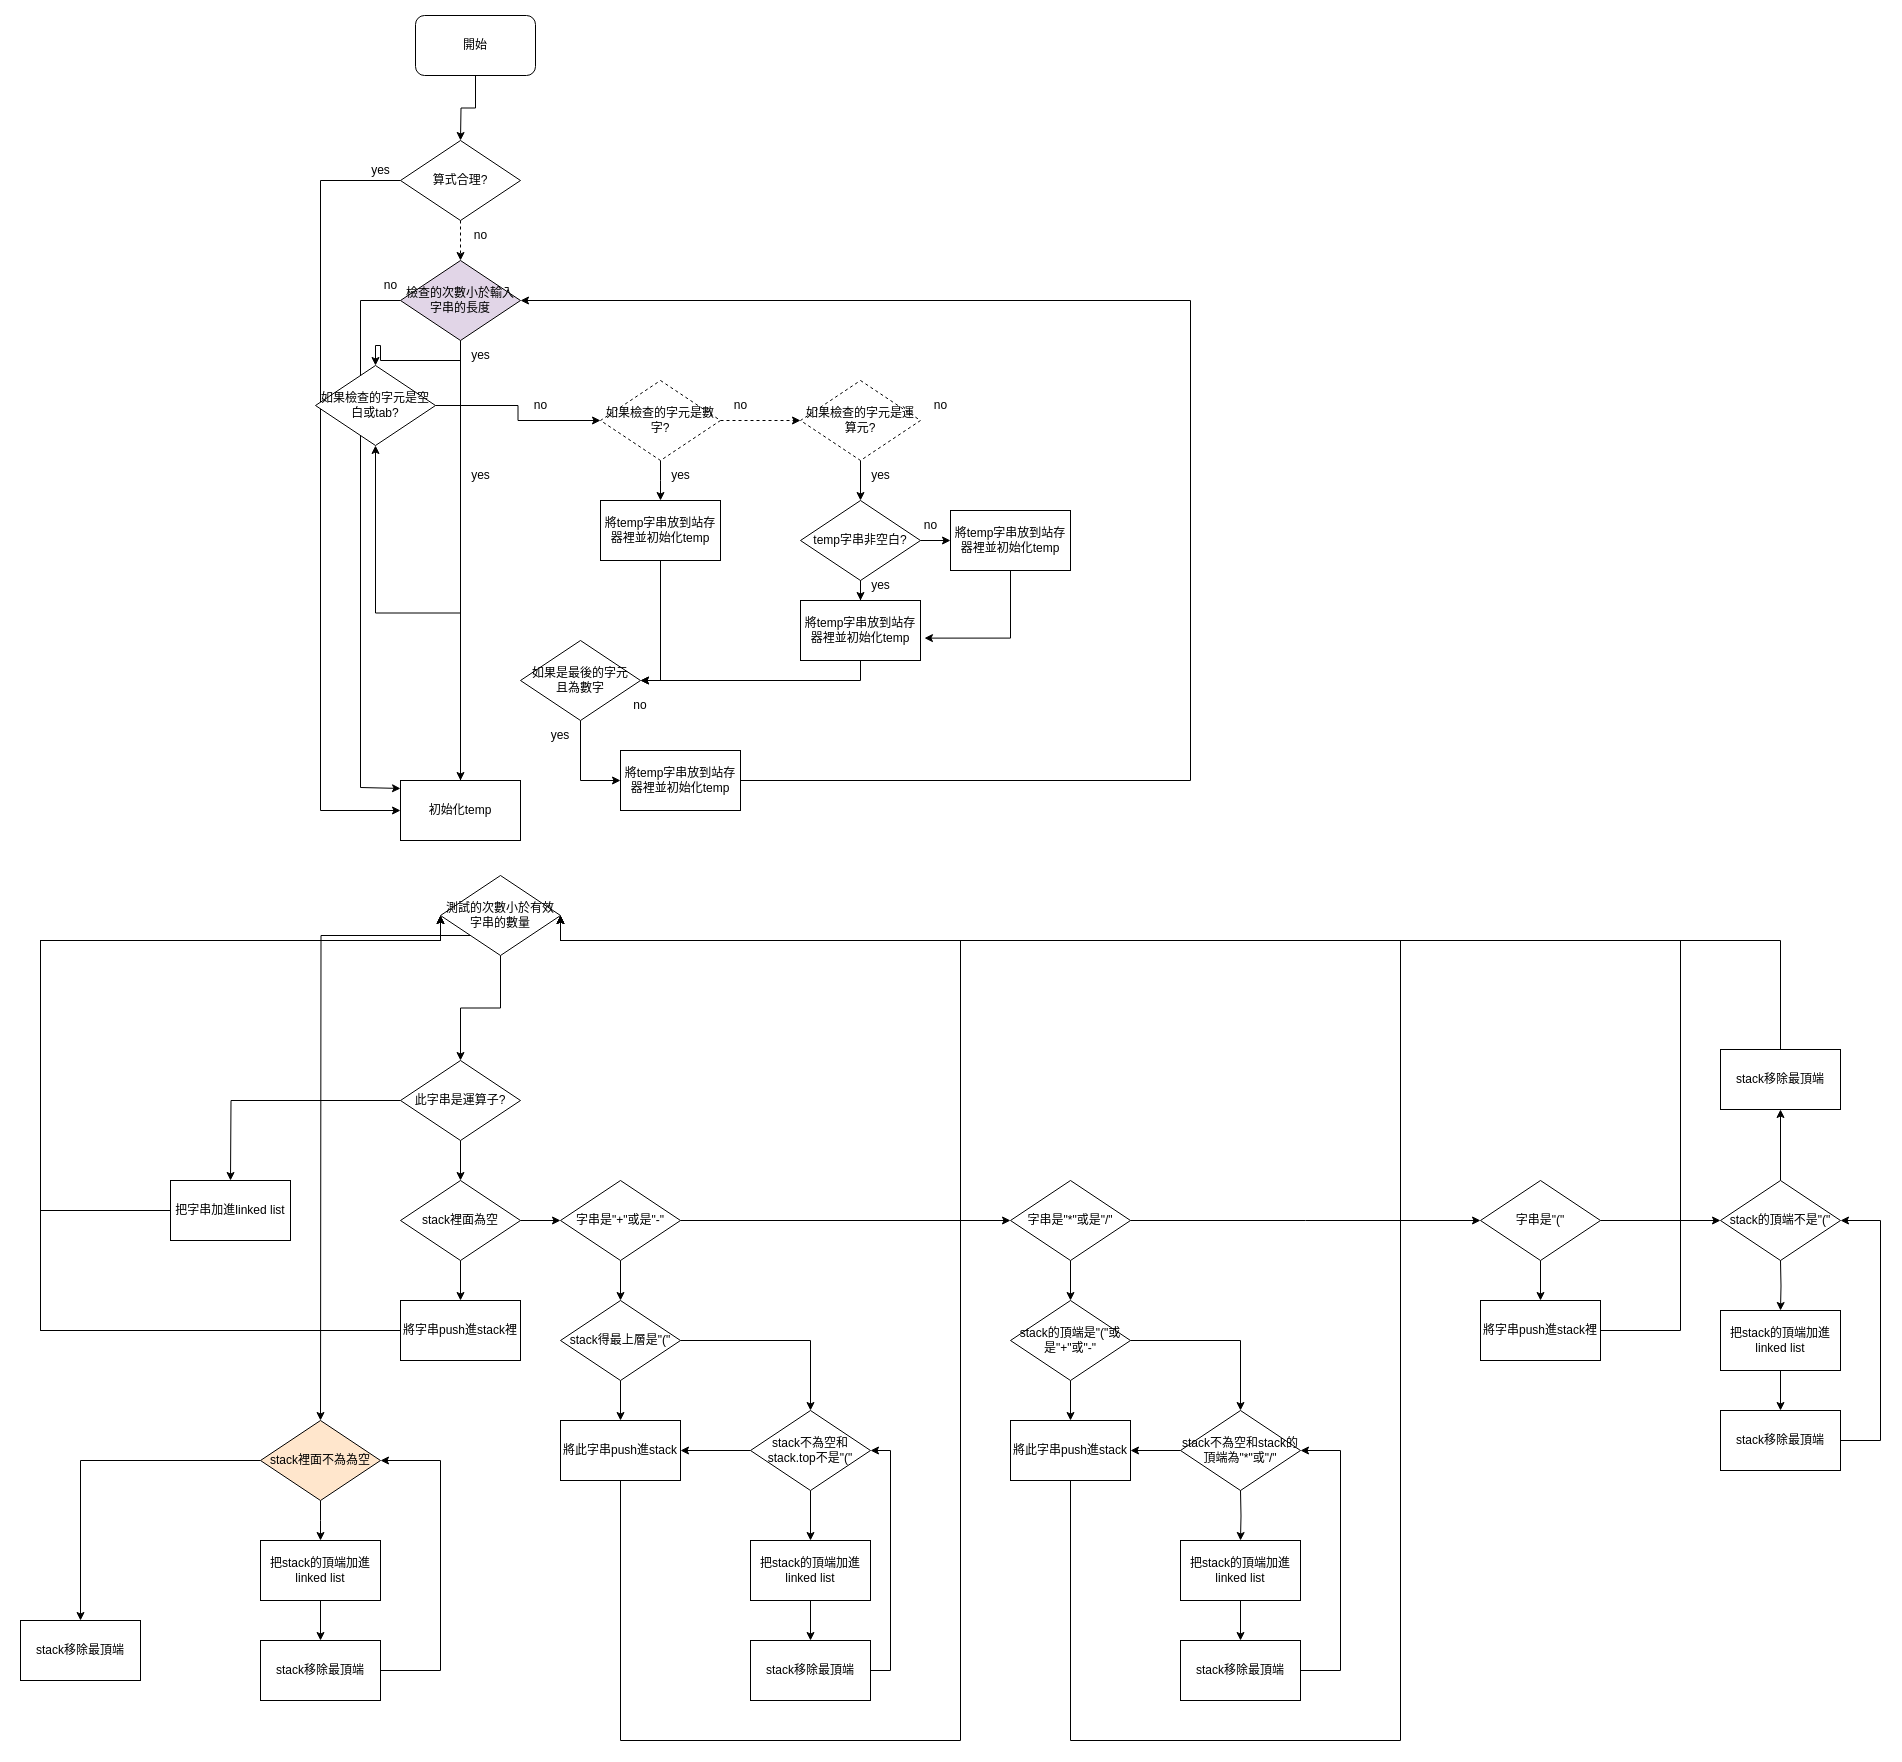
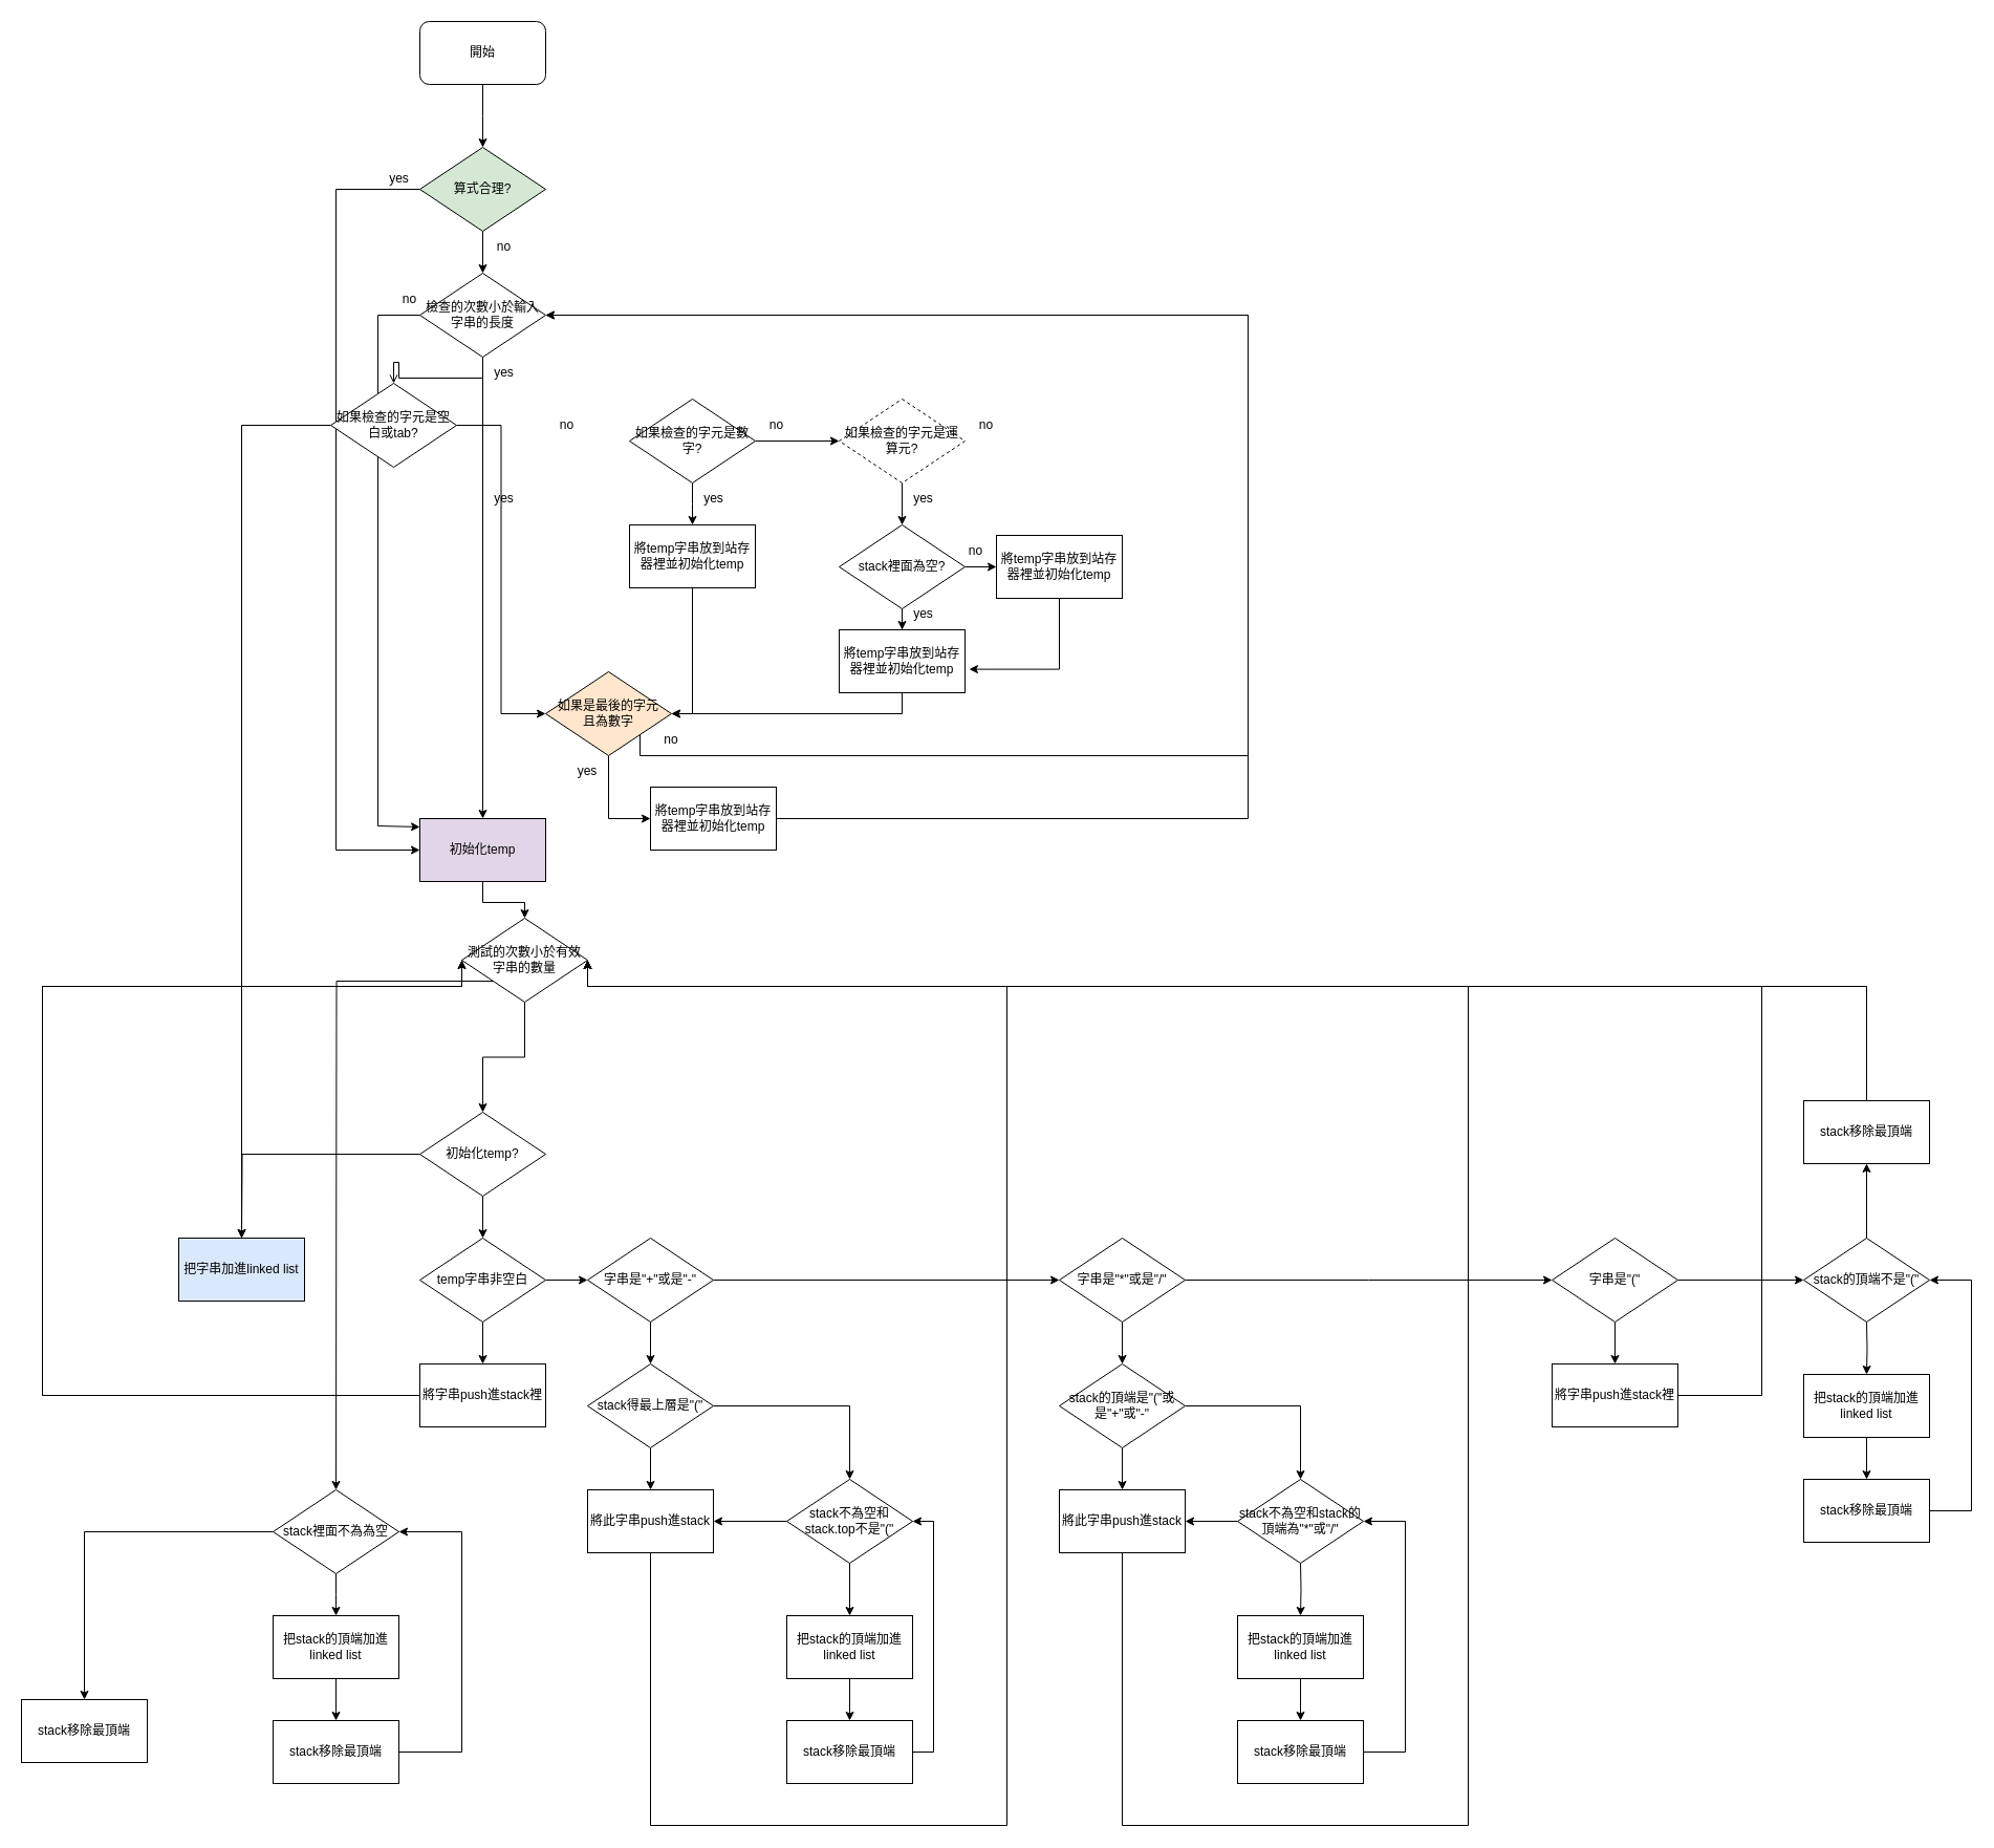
- <mxCell id="3" value="開始" style="rounded=1;whiteSpace=wrap;html=1;" parent="1" vertex="1"><mxGeometry x="415" y="15" width="120" height="60" as="geometry" /></mxCell>
+ <mxCell id="3" value="開始" style="rounded=1;whiteSpace=wrap;html=1;" parent="1" vertex="1"><mxGeometry x="400" y="20" width="120" height="60" as="geometry" /></mxCell>
- <mxCell id="6" value="算式合理?" style="rhombus;whiteSpace=wrap;html=1;" parent="1" vertex="1"><mxGeometry x="400" y="140" width="120" height="80" as="geometry" /></mxCell>
+ <mxCell id="6" value="算式合理?" style="rhombus;whiteSpace=wrap;html=1;fillColor=#d5e8d4;" parent="1" vertex="1"><mxGeometry x="400" y="140" width="120" height="80" as="geometry" /></mxCell>
- <mxCell id="5" value="" style="edgeStyle=orthogonalEdgeStyle;rounded=0;orthogonalLoop=1;jettySize=auto;html=1;dashed=1;" parent="1" source="6" target="11" edge="1"><mxGeometry relative="1" as="geometry" /></mxCell>
+ <mxCell id="5" value="" style="edgeStyle=orthogonalEdgeStyle;rounded=0;orthogonalLoop=1;jettySize=auto;html=1;" parent="1" source="6" target="11" edge="1"><mxGeometry relative="1" as="geometry" /></mxCell>
- <mxCell id="11" value="檢查的次數小於輸入字串的長度" style="rhombus;whiteSpace=wrap;html=1;fillColor=#e1d5e7;" parent="1" vertex="1"><mxGeometry x="400" y="260" width="120" height="80" as="geometry" /></mxCell>
+ <mxCell id="11" value="檢查的次數小於輸入字串的長度" style="rhombus;whiteSpace=wrap;html=1;" parent="1" vertex="1"><mxGeometry x="400" y="260" width="120" height="80" as="geometry" /></mxCell>
- <mxCell id="8" value="" style="edgeStyle=orthogonalEdgeStyle;rounded=0;orthogonalLoop=1;jettySize=auto;html=1;" parent="1" source="11" target="14" edge="1"><mxGeometry relative="1" as="geometry" /></mxCell>
+ <mxCell id="8" value="" style="edgeStyle=orthogonalEdgeStyle;rounded=0;orthogonalLoop=1;jettySize=auto;html=1;endArrow=open;" parent="1" source="11" target="14" edge="1"><mxGeometry relative="1" as="geometry" /></mxCell>
- <mxCell id="12" value="" style="edgeStyle=orthogonalEdgeStyle;rounded=0;orthogonalLoop=1;jettySize=auto;html=1;" parent="1" source="14" target="17" edge="1"><mxGeometry relative="1" as="geometry" /></mxCell>
+ <mxCell id="12" value="" style="edgeStyle=orthogonalEdgeStyle;rounded=0;orthogonalLoop=1;jettySize=auto;html=1;" parent="1" source="14" target="106" edge="1"><mxGeometry relative="1" as="geometry" /></mxCell>
- <mxCell id="17" value="如果檢查的字元是數字?" style="rhombus;whiteSpace=wrap;html=1;dashed=1;" parent="1" vertex="1"><mxGeometry x="600" y="380" width="120" height="80" as="geometry" /></mxCell>
+ <mxCell id="17" value="如果檢查的字元是數字?" style="rhombus;whiteSpace=wrap;html=1;" parent="1" vertex="1"><mxGeometry x="600" y="380" width="120" height="80" as="geometry" /></mxCell>
- <mxCell id="15" value="" style="edgeStyle=orthogonalEdgeStyle;rounded=0;orthogonalLoop=1;jettySize=auto;html=1;dashed=1;" parent="1" source="17" target="19" edge="1"><mxGeometry relative="1" as="geometry" /></mxCell>
+ <mxCell id="15" value="" style="edgeStyle=orthogonalEdgeStyle;rounded=0;orthogonalLoop=1;jettySize=auto;html=1;" parent="1" source="17" target="19" edge="1"><mxGeometry relative="1" as="geometry" /></mxCell>
- <mxCell id="27" value="temp字串非空白?" style="rhombus;whiteSpace=wrap;html=1;" parent="1" vertex="1"><mxGeometry x="800" y="500" width="120" height="80" as="geometry" /></mxCell>
+ <mxCell id="27" value="stack裡面為空?" style="rhombus;whiteSpace=wrap;html=1;" parent="1" vertex="1"><mxGeometry x="800" y="500" width="120" height="80" as="geometry" /></mxCell>
+ <mxCell id="13" value="" style="edgeStyle=orthogonalEdgeStyle;rounded=0;orthogonalLoop=1;jettySize=auto;html=1;entryX=0;entryY=0.5;entryDx=0;entryDy=0;" parent="1" source="14" target="22" edge="1"><mxGeometry relative="1" as="geometry"><mxPoint x="460" y="540" as="targetPoint" /></mxGeometry></mxCell>
- <mxCell id="47" value="" style="edgeStyle=orthogonalEdgeStyle;rounded=0;orthogonalLoop=1;jettySize=auto;html=1;" parent="1" source="48" target="14" edge="1"><mxGeometry relative="1" as="geometry" /></mxCell>
+ <mxCell id="47" value="" style="edgeStyle=orthogonalEdgeStyle;rounded=0;orthogonalLoop=1;jettySize=auto;html=1;" parent="1" source="48" target="51" edge="1"><mxGeometry relative="1" as="geometry" /></mxCell>
- <mxCell id="22" value="如果是最後的字元&lt;br&gt;且為數字" style="rhombus;whiteSpace=wrap;html=1;" parent="1" vertex="1"><mxGeometry x="520" y="640" width="120" height="80" as="geometry" /></mxCell>
+ <mxCell id="22" value="如果是最後的字元&lt;br&gt;且為數字" style="rhombus;whiteSpace=wrap;html=1;fillColor=#ffe6cc;" parent="1" vertex="1"><mxGeometry x="520" y="640" width="120" height="80" as="geometry" /></mxCell>
+ <mxCell id="21" style="edgeStyle=orthogonalEdgeStyle;rounded=0;orthogonalLoop=1;jettySize=auto;html=1;exitX=1;exitY=1;exitDx=0;exitDy=0;entryX=1;entryY=0.5;entryDx=0;entryDy=0;" parent="1" source="22" target="11" edge="1"><mxGeometry relative="1" as="geometry"><mxPoint x="517.6" y="300" as="targetPoint" /><Array as="points"><mxPoint x="610" y="720" /><mxPoint x="1190" y="720" /><mxPoint x="1190" y="300" /></Array></mxGeometry></mxCell>
- <mxCell id="48" value="初始化temp" style="rounded=0;whiteSpace=wrap;html=1;" parent="1" vertex="1"><mxGeometry x="400" y="780" width="120" height="60" as="geometry" /></mxCell>
+ <mxCell id="48" value="初始化temp" style="rounded=0;whiteSpace=wrap;html=1;fillColor=#e1d5e7;" parent="1" vertex="1"><mxGeometry x="400" y="780" width="120" height="60" as="geometry" /></mxCell>
- <mxCell id="54" value="此字串是運算子?" style="rhombus;whiteSpace=wrap;html=1;rounded=0;" parent="1" vertex="1"><mxGeometry x="400" y="1060" width="120" height="80" as="geometry" /></mxCell>
+ <mxCell id="54" value="初始化temp?" style="rhombus;whiteSpace=wrap;html=1;rounded=0;" parent="1" vertex="1"><mxGeometry x="400" y="1060" width="120" height="80" as="geometry" /></mxCell>
- <mxCell id="105" style="edgeStyle=orthogonalEdgeStyle;rounded=0;orthogonalLoop=1;jettySize=auto;html=1;entryX=0;entryY=0.5;entryDx=0;entryDy=0;" parent="1" source="106" target="51" edge="1"><mxGeometry relative="1" as="geometry"><Array as="points"><mxPoint x="40" y="1210" /><mxPoint x="40" y="940" /></Array></mxGeometry></mxCell>
- <mxCell id="106" value="把字串加進linked list" style="whiteSpace=wrap;html=1;rounded=0;" parent="1" vertex="1"><mxGeometry x="170" y="1180" width="120" height="60" as="geometry" /></mxCell>
+ <mxCell id="106" value="把字串加進linked list" style="whiteSpace=wrap;html=1;rounded=0;fillColor=#dae8fc;" parent="1" vertex="1"><mxGeometry x="170" y="1180" width="120" height="60" as="geometry" /></mxCell>
- <mxCell id="57" value="stack裡面為空" style="rhombus;whiteSpace=wrap;html=1;rounded=0;" parent="1" vertex="1"><mxGeometry x="400" y="1180" width="120" height="80" as="geometry" /></mxCell>
+ <mxCell id="57" value="temp字串非空白" style="rhombus;whiteSpace=wrap;html=1;rounded=0;" parent="1" vertex="1"><mxGeometry x="400" y="1180" width="120" height="80" as="geometry" /></mxCell>
- <mxCell id="109" value="stack裡面不為為空" style="rhombus;whiteSpace=wrap;html=1;rounded=0;fillColor=#ffe6cc;" vertex="1" parent="1"><mxGeometry x="260" y="1420" width="120" height="80" as="geometry" /></mxCell>
+ <mxCell id="109" value="stack裡面不為為空" style="rhombus;whiteSpace=wrap;html=1;rounded=0;" vertex="1" parent="1"><mxGeometry x="260" y="1420" width="120" height="80" as="geometry" /></mxCell>
